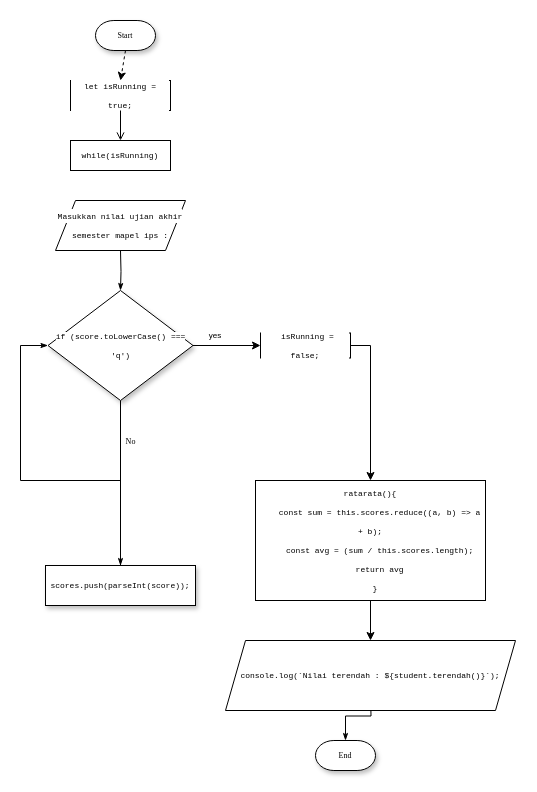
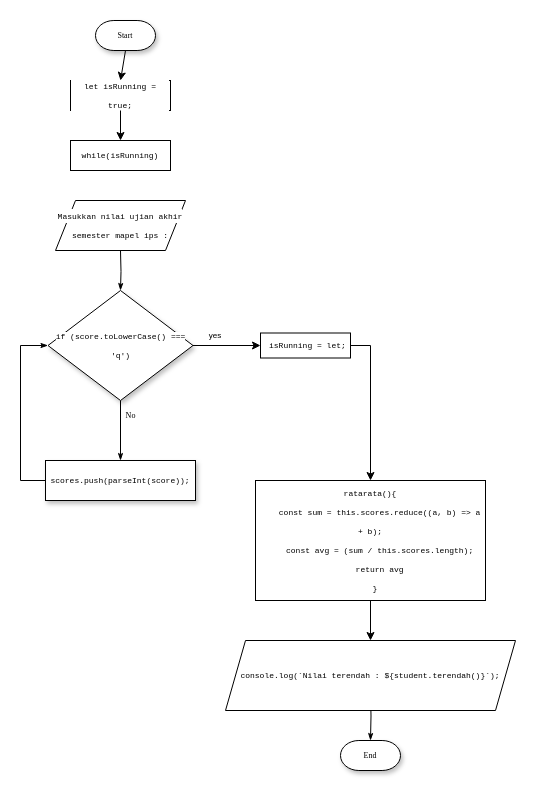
- <mxCell id="13" value="" style="endArrow=classic;html=1;rounded=0;fontSize=8;fontColor=#000000;exitX=0.5;exitY=1;exitDx=0;exitDy=0;exitPerimeter=0;entryX=0.5;entryY=0;entryDx=0;entryDy=0;dashed=1;" edge="1" parent="1" source="10" target="12"><mxGeometry width="50" height="50" relative="1" as="geometry"><mxPoint x="130" y="50" as="sourcePoint" /><mxPoint x="140" y="140" as="targetPoint" /></mxGeometry></mxCell>
+ <mxCell id="13" value="" style="endArrow=classic;html=1;rounded=0;fontSize=8;fontColor=#000000;exitX=0.5;exitY=1;exitDx=0;exitDy=0;exitPerimeter=0;entryX=0.5;entryY=0;entryDx=0;entryDy=0;" edge="1" parent="1" source="10" target="12"><mxGeometry width="50" height="50" relative="1" as="geometry"><mxPoint x="130" y="50" as="sourcePoint" /><mxPoint x="140" y="140" as="targetPoint" /></mxGeometry></mxCell>
- <mxCell id="15" value="" style="endArrow=open;html=1;rounded=0;fontSize=8;fontColor=#000000;entryX=0.5;entryY=0;entryDx=0;entryDy=0;exitX=0.5;exitY=1;exitDx=0;exitDy=0;" edge="1" parent="1" source="12" target="14"><mxGeometry width="50" height="50" relative="1" as="geometry"><mxPoint x="240" y="300" as="sourcePoint" /><mxPoint x="290" y="250" as="targetPoint" /></mxGeometry></mxCell>
+ <mxCell id="15" value="" style="endArrow=classic;html=1;rounded=0;fontSize=8;fontColor=#000000;entryX=0.5;entryY=0;entryDx=0;entryDy=0;exitX=0.5;exitY=1;exitDx=0;exitDy=0;" edge="1" parent="1" source="12" target="14"><mxGeometry width="50" height="50" relative="1" as="geometry"><mxPoint x="240" y="300" as="sourcePoint" /><mxPoint x="290" y="250" as="targetPoint" /></mxGeometry></mxCell>
- <mxCell id="18" value="&lt;div style=&quot;font-family: &amp;#34;consolas&amp;#34; , &amp;#34;courier new&amp;#34; , monospace ; line-height: 19px&quot;&gt;&lt;span style=&quot;background-color: rgb(255 , 255 , 255)&quot;&gt;&amp;nbsp;isRunning = false;&lt;/span&gt;&lt;/div&gt;" style="rounded=0;whiteSpace=wrap;html=1;labelBackgroundColor=#FFFFFF;fontSize=8;fontColor=#000000;" vertex="1" parent="1"><mxGeometry x="260" y="332.5" width="90" height="25" as="geometry" /></mxCell>
+ <mxCell id="18" value="&lt;div style=&quot;font-family: &amp;#34;consolas&amp;#34; , &amp;#34;courier new&amp;#34; , monospace ; line-height: 19px&quot;&gt;&lt;span style=&quot;background-color: rgb(255 , 255 , 255)&quot;&gt;&amp;nbsp;isRunning = let;&lt;/span&gt;&lt;/div&gt;" style="rounded=0;whiteSpace=wrap;html=1;labelBackgroundColor=#FFFFFF;fontSize=8;fontColor=#000000;" vertex="1" parent="1"><mxGeometry x="260" y="332.5" width="90" height="25" as="geometry" /></mxCell>
- <mxCell id="7" value="&lt;div style=&quot;font-family: &amp;#34;consolas&amp;#34; , &amp;#34;courier new&amp;#34; , monospace ; line-height: 19px&quot;&gt;&lt;span style=&quot;background-color: rgb(255 , 255 , 255)&quot;&gt;scores.push(parseInt(score));&lt;/span&gt;&lt;/div&gt;" style="whiteSpace=wrap;html=1;rounded=0;shadow=1;labelBackgroundColor=none;strokeWidth=1;fontFamily=Verdana;fontSize=8;align=center;" parent="1" vertex="1"><mxGeometry x="45" y="565" width="150" height="40" as="geometry" /></mxCell>
+ <mxCell id="7" value="&lt;div style=&quot;font-family: &amp;#34;consolas&amp;#34; , &amp;#34;courier new&amp;#34; , monospace ; line-height: 19px&quot;&gt;&lt;span style=&quot;background-color: rgb(255 , 255 , 255)&quot;&gt;scores.push(parseInt(score));&lt;/span&gt;&lt;/div&gt;" style="whiteSpace=wrap;html=1;rounded=0;shadow=1;labelBackgroundColor=none;strokeWidth=1;fontFamily=Verdana;fontSize=8;align=center;" parent="1" vertex="1"><mxGeometry x="45" y="460" width="150" height="40" as="geometry" /></mxCell>
- <mxCell id="9" value="End" style="strokeWidth=1;html=1;shape=mxgraph.flowchart.terminator;whiteSpace=wrap;rounded=0;shadow=1;labelBackgroundColor=none;fontFamily=Verdana;fontSize=8;align=center;" parent="1" vertex="1"><mxGeometry x="315" y="740" width="60" height="30" as="geometry" /></mxCell>
+ <mxCell id="9" value="End" style="strokeWidth=1;html=1;shape=mxgraph.flowchart.terminator;whiteSpace=wrap;rounded=0;shadow=1;labelBackgroundColor=none;fontFamily=Verdana;fontSize=8;align=center;" parent="1" vertex="1"><mxGeometry x="340" y="740" width="60" height="30" as="geometry" /></mxCell>
